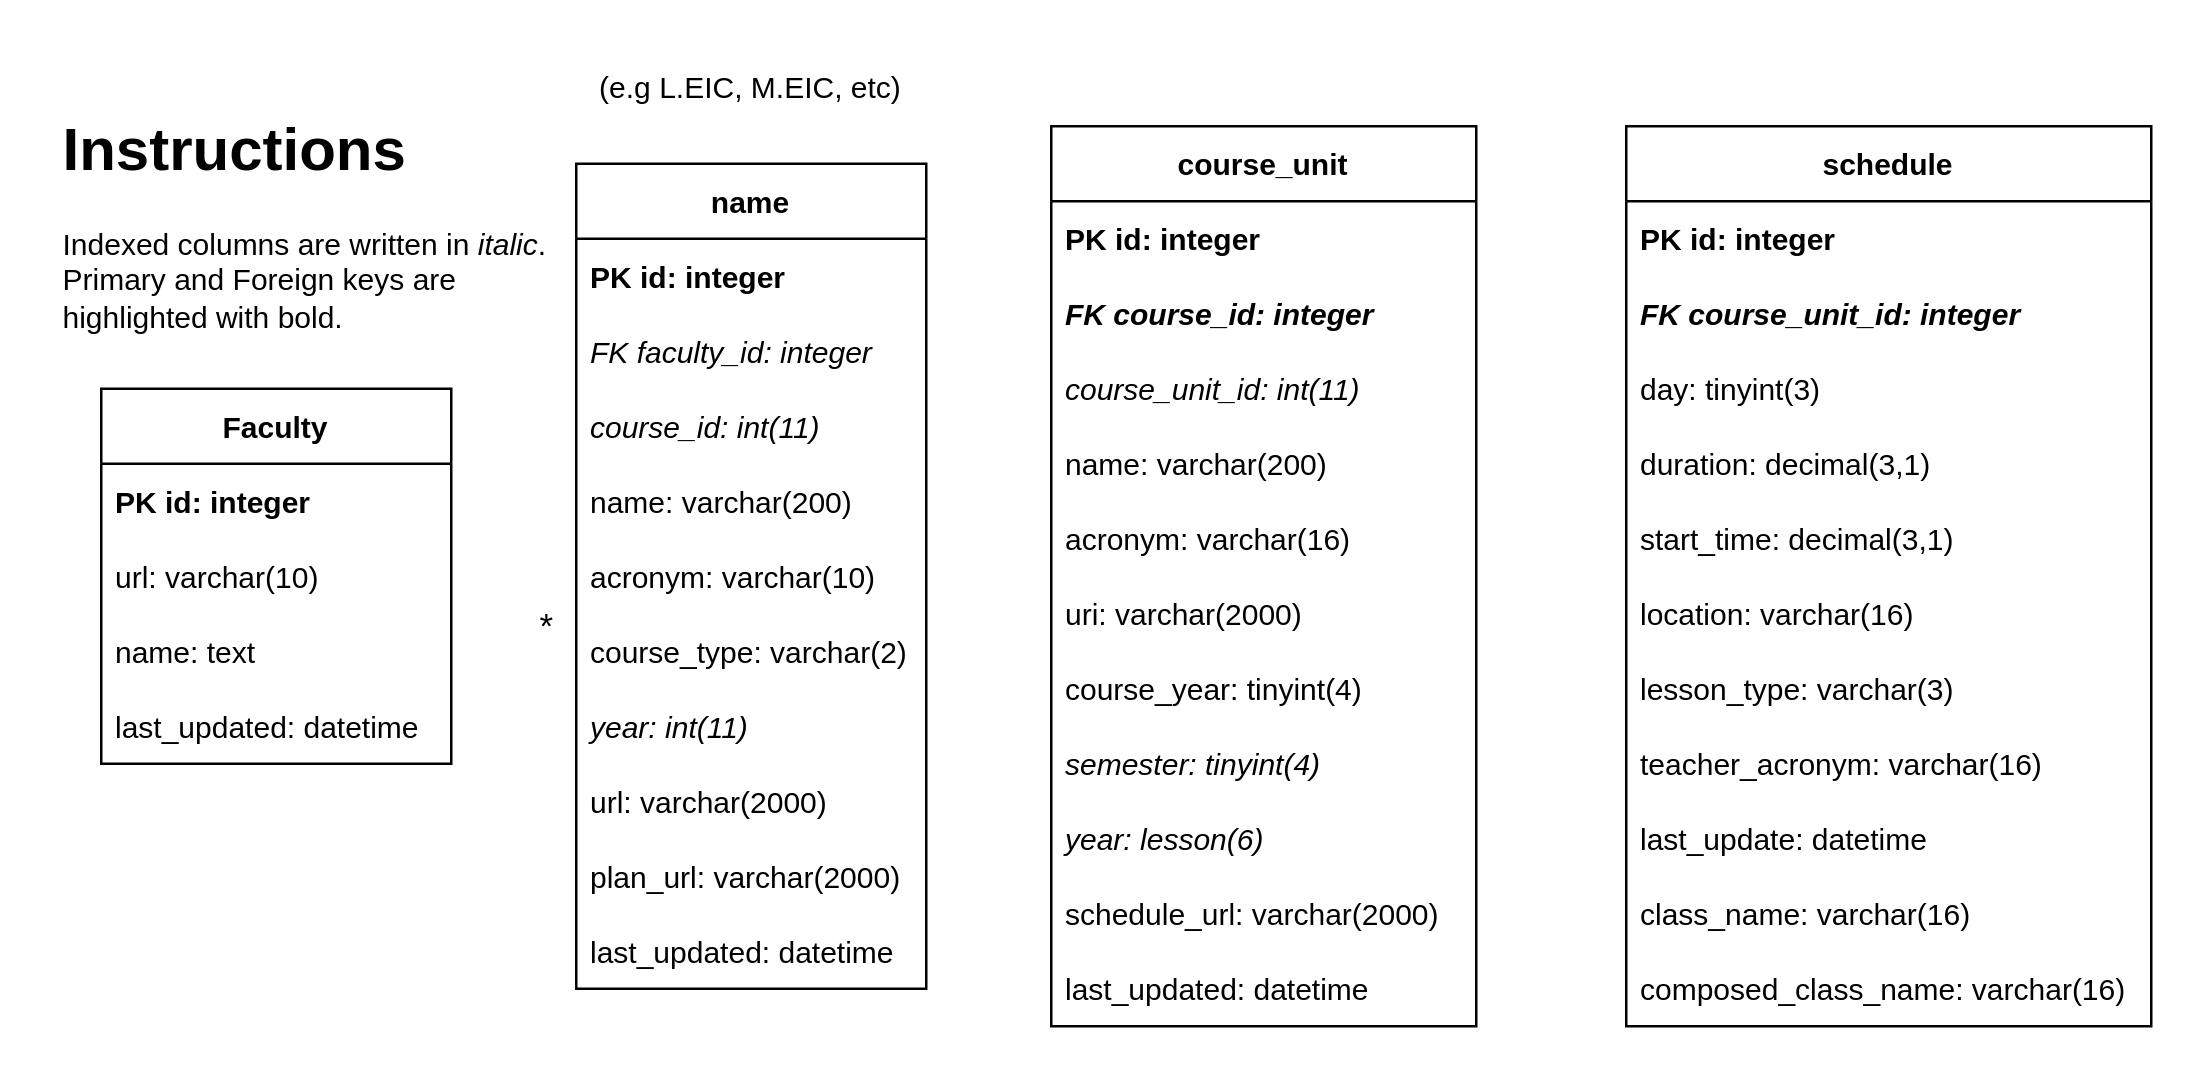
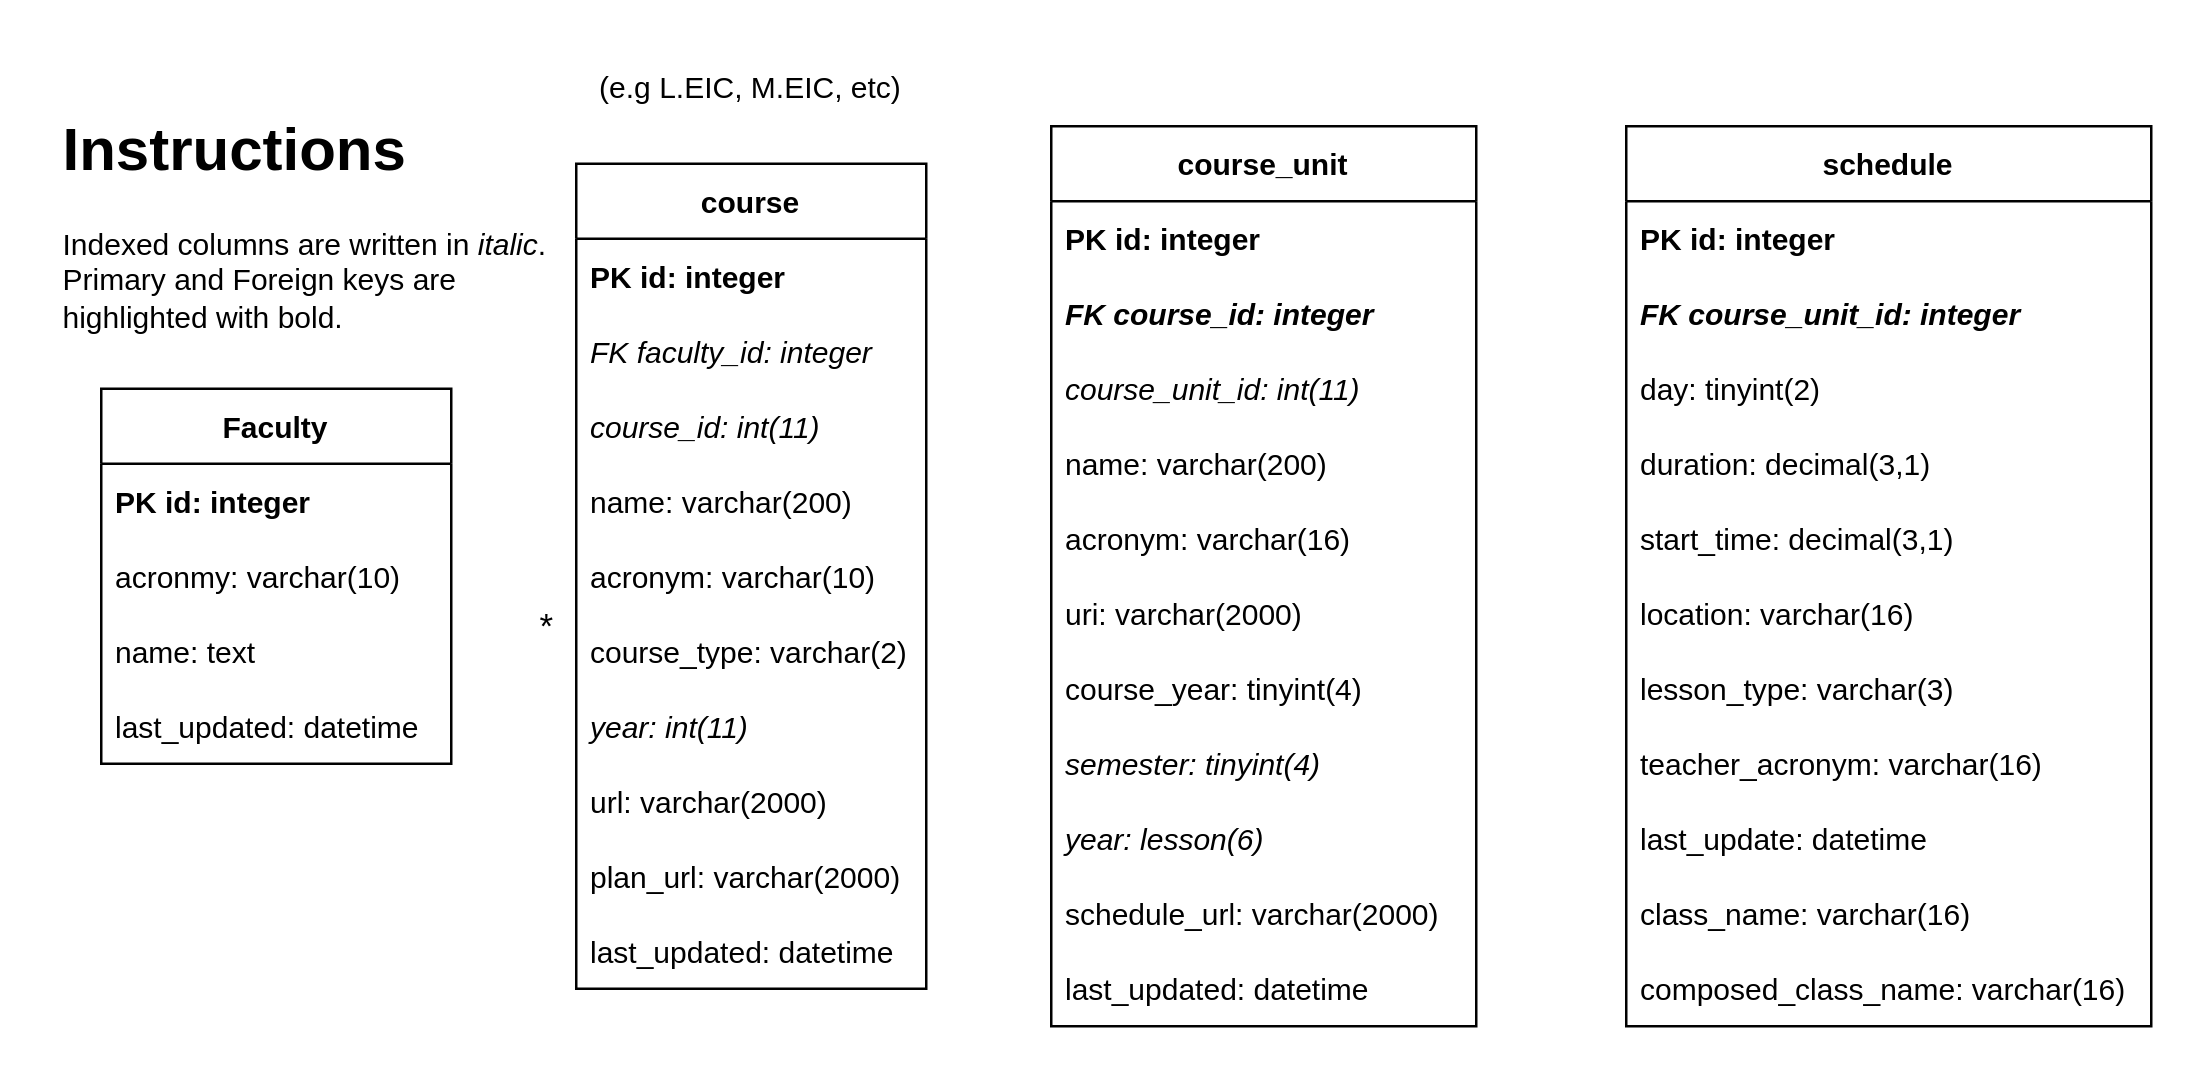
- <mxCell id="27" value="name" style="swimlane;fontStyle=1;childLayout=stackLayout;horizontal=1;startSize=30;horizontalStack=0;resizeParent=1;resizeParentMax=0;resizeLast=0;collapsible=1;marginBottom=0;" parent="1" vertex="1"><mxGeometry x="230" y="65" width="140" height="330" as="geometry" /></mxCell>
+ <mxCell id="27" value="course" style="swimlane;fontStyle=1;childLayout=stackLayout;horizontal=1;startSize=30;horizontalStack=0;resizeParent=1;resizeParentMax=0;resizeLast=0;collapsible=1;marginBottom=0;" parent="1" vertex="1"><mxGeometry x="230" y="65" width="140" height="330" as="geometry" /></mxCell>
- <mxCell id="18" value="day: tinyint(3)" style="text;strokeColor=none;fillColor=none;align=left;verticalAlign=middle;spacingLeft=4;spacingRight=4;overflow=hidden;points=[[0,0.5],[1,0.5]];portConstraint=eastwest;rotatable=0;" parent="15" vertex="1"><mxGeometry y="90" width="210" height="30" as="geometry" /></mxCell>
+ <mxCell id="18" value="day: tinyint(2)" style="text;strokeColor=none;fillColor=none;align=left;verticalAlign=middle;spacingLeft=4;spacingRight=4;overflow=hidden;points=[[0,0.5],[1,0.5]];portConstraint=eastwest;rotatable=0;" parent="15" vertex="1"><mxGeometry y="90" width="210" height="30" as="geometry" /></mxCell>
- <mxCell id="41" value="url: varchar(10)" style="text;strokeColor=none;fillColor=none;align=left;verticalAlign=middle;spacingLeft=4;spacingRight=4;overflow=hidden;points=[[0,0.5],[1,0.5]];portConstraint=eastwest;rotatable=0;fontStyle=0" parent="39" vertex="1"><mxGeometry y="60" width="140" height="30" as="geometry" /></mxCell>
+ <mxCell id="41" value="acronmy: varchar(10)" style="text;strokeColor=none;fillColor=none;align=left;verticalAlign=middle;spacingLeft=4;spacingRight=4;overflow=hidden;points=[[0,0.5],[1,0.5]];portConstraint=eastwest;rotatable=0;fontStyle=0" parent="39" vertex="1"><mxGeometry y="60" width="140" height="30" as="geometry" /></mxCell>
